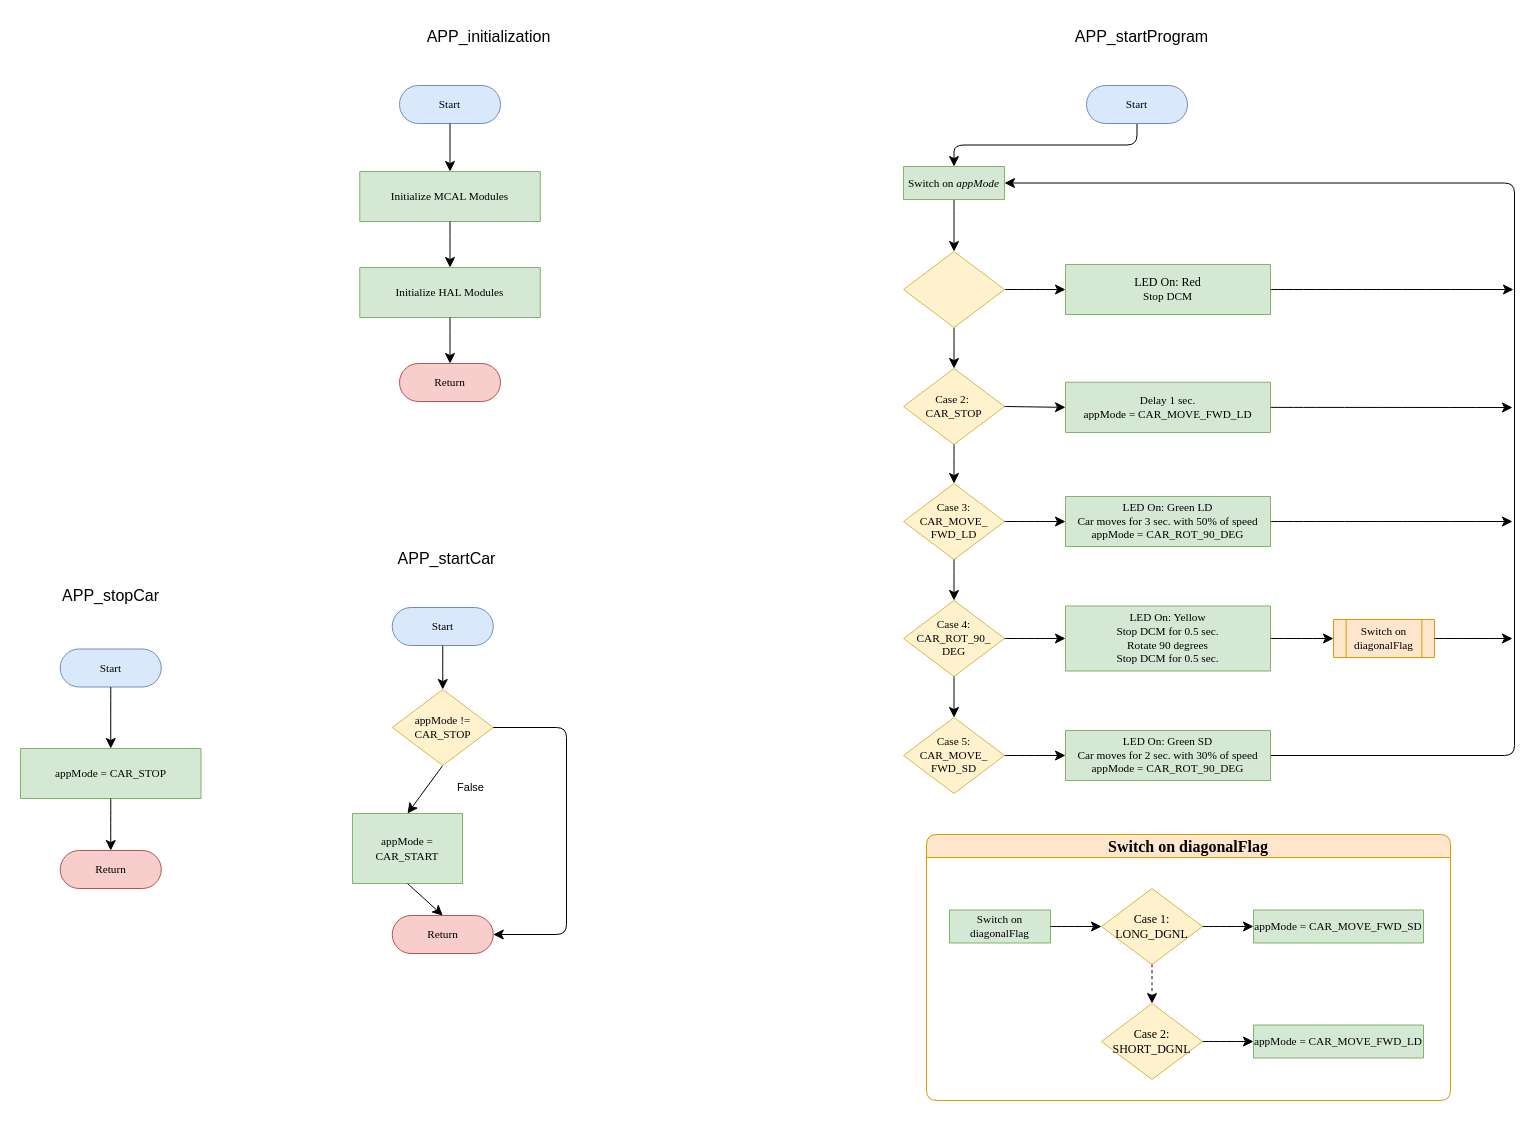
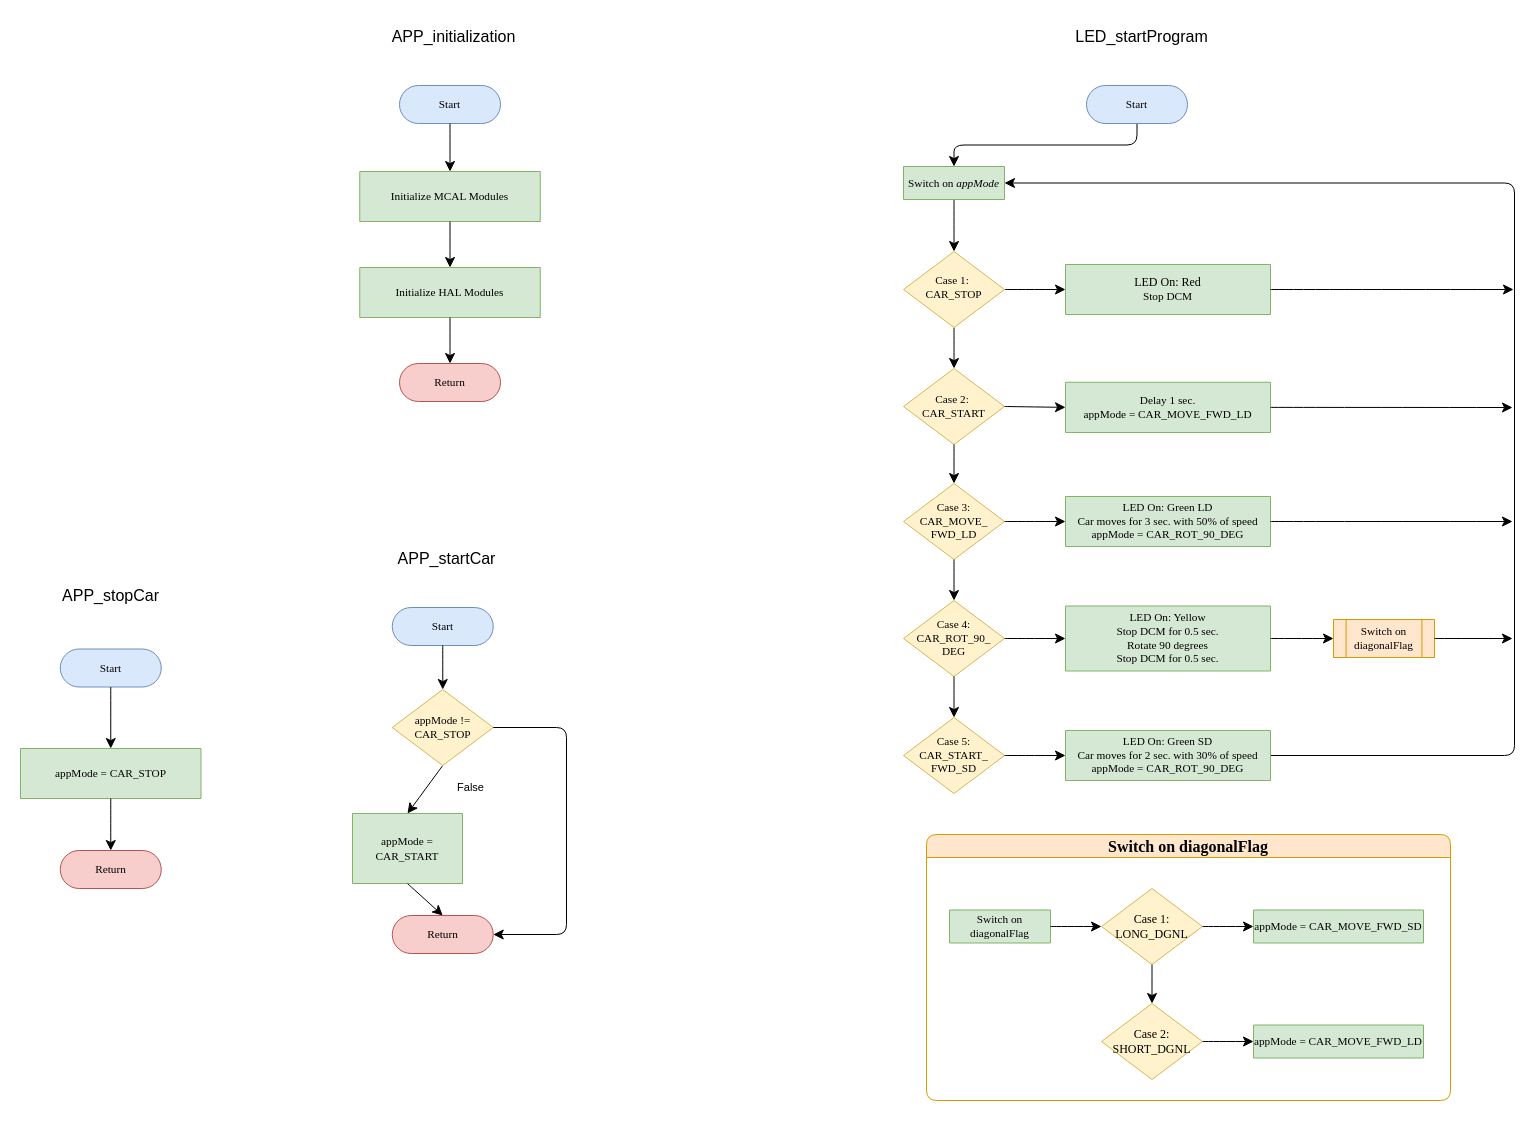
- <mxCell id="59" value="APP_initialization" style="text;html=1;align=center;verticalAlign=middle;resizable=0;points=[];autosize=1;strokeColor=none;fillColor=none;fontSize=16;" vertex="1" parent="1"><mxGeometry x="417" y="20" width="142" height="31" as="geometry" /></mxCell>
+ <mxCell id="59" value="APP_initialization" style="text;html=1;align=center;verticalAlign=middle;resizable=0;points=[];autosize=1;strokeColor=none;fillColor=none;fontSize=16;" vertex="1" parent="1"><mxGeometry x="382" y="20" width="142" height="31" as="geometry" /></mxCell>
- <mxCell id="12" value="APP_startProgram" style="text;html=1;align=center;verticalAlign=middle;resizable=0;points=[];autosize=1;strokeColor=none;fillColor=none;fontSize=16;" parent="1" vertex="1"><mxGeometry x="1065" y="20" width="151" height="31" as="geometry" /></mxCell>
+ <mxCell id="12" value="LED_startProgram" style="text;html=1;align=center;verticalAlign=middle;resizable=0;points=[];autosize=1;strokeColor=none;fillColor=none;fontSize=16;" parent="1" vertex="1"><mxGeometry x="1065" y="20" width="151" height="31" as="geometry" /></mxCell>
+ <mxCell id="5" value="&lt;div style=&quot;font-size: 11.29px;&quot;&gt;&lt;font style=&quot;font-size: 11.29px;&quot;&gt;Case 1:&amp;nbsp;&lt;/font&gt;&lt;/div&gt;&lt;div style=&quot;font-size: 11.29px;&quot;&gt;&lt;font style=&quot;font-size: 11.29px;&quot;&gt;CAR_STOP&lt;/font&gt;&lt;/div&gt;" style="text;vsdxID=219;fillColor=none;gradientColor=none;strokeColor=none;spacingTop=-1;spacingBottom=-1;spacingLeft=-1;spacingRight=-1;points=[[0,0.5,0],[1,0.5,0],[0.5,0,0],[0.5,1,0]];labelBackgroundColor=none;rounded=1;html=1;whiteSpace=wrap;verticalAlign=middle;align=center;overflow=width;;html=1;fontColor=#000000;fontFamily=Calibri;" parent="4" vertex="1"><mxGeometry x="8.15" y="7.43" width="84.67" height="57.15" as="geometry" /></mxCell>
- <mxCell id="14" value="&lt;div style=&quot;font-size: 11.29px;&quot;&gt;&lt;font style=&quot;font-size: 11.29px;&quot;&gt;Case 2:&amp;nbsp;&lt;/font&gt;&lt;/div&gt;&lt;div style=&quot;font-size: 11.29px;&quot;&gt;&lt;font style=&quot;font-size: 11.29px;&quot;&gt;CAR_STOP&lt;/font&gt;&lt;br&gt;&lt;/div&gt;" style="text;vsdxID=219;fillColor=none;gradientColor=none;strokeColor=none;spacingTop=-1;spacingBottom=-1;spacingLeft=-1;spacingRight=-1;points=[[0,0.5,0],[1,0.5,0],[0.5,0,0],[0.5,1,0]];labelBackgroundColor=none;rounded=1;html=1;whiteSpace=wrap;verticalAlign=middle;align=center;overflow=width;;html=1;fontColor=#000000;fontFamily=Calibri;" parent="13" vertex="1"><mxGeometry x="8.15" y="9.43" width="84.67" height="57.15" as="geometry" /></mxCell>
+ <mxCell id="14" value="&lt;div style=&quot;font-size: 11.29px;&quot;&gt;&lt;font style=&quot;font-size: 11.29px;&quot;&gt;Case 2:&amp;nbsp;&lt;/font&gt;&lt;/div&gt;&lt;div style=&quot;font-size: 11.29px;&quot;&gt;&lt;font style=&quot;font-size: 11.29px;&quot;&gt;CAR_START&lt;/font&gt;&lt;br&gt;&lt;/div&gt;" style="text;vsdxID=219;fillColor=none;gradientColor=none;strokeColor=none;spacingTop=-1;spacingBottom=-1;spacingLeft=-1;spacingRight=-1;points=[[0,0.5,0],[1,0.5,0],[0.5,0,0],[0.5,1,0]];labelBackgroundColor=none;rounded=1;html=1;whiteSpace=wrap;verticalAlign=middle;align=center;overflow=width;;html=1;fontColor=#000000;fontFamily=Calibri;" parent="13" vertex="1"><mxGeometry x="8.15" y="9.43" width="84.67" height="57.15" as="geometry" /></mxCell>
- <mxCell id="24" value="&lt;div style=&quot;font-size: 11.29px;&quot;&gt;&lt;font style=&quot;font-size: 11.29px;&quot;&gt;Case 5:&lt;/font&gt;&lt;/div&gt;&lt;div style=&quot;font-size: 11.29px;&quot;&gt;&lt;font style=&quot;font-size: 11.29px;&quot;&gt;CAR_MOVE_&lt;/font&gt;&lt;/div&gt;&lt;div style=&quot;border-color: var(--border-color); font-size: 11.29px;&quot;&gt;&lt;font style=&quot;font-size: 11.29px;&quot;&gt;FWD_SD&lt;/font&gt;&lt;/div&gt;" style="text;vsdxID=219;fillColor=none;gradientColor=none;strokeColor=none;spacingTop=-1;spacingBottom=-1;spacingLeft=-1;spacingRight=-1;points=[[0,0.5,0],[1,0.5,0],[0.5,0,0],[0.5,1,0]];labelBackgroundColor=none;rounded=1;html=1;whiteSpace=wrap;verticalAlign=middle;align=center;overflow=width;;html=1;fontColor=#000000;fontFamily=Calibri;" parent="23" vertex="1"><mxGeometry x="8.19" y="9.42" width="84.67" height="57.15" as="geometry" /></mxCell>
+ <mxCell id="24" value="&lt;div style=&quot;font-size: 11.29px;&quot;&gt;&lt;font style=&quot;font-size: 11.29px;&quot;&gt;Case 5:&lt;/font&gt;&lt;/div&gt;&lt;div style=&quot;font-size: 11.29px;&quot;&gt;&lt;font style=&quot;font-size: 11.29px;&quot;&gt;CAR_START_&lt;/font&gt;&lt;/div&gt;&lt;div style=&quot;border-color: var(--border-color); font-size: 11.29px;&quot;&gt;&lt;font style=&quot;font-size: 11.29px;&quot;&gt;FWD_SD&lt;/font&gt;&lt;/div&gt;" style="text;vsdxID=219;fillColor=none;gradientColor=none;strokeColor=none;spacingTop=-1;spacingBottom=-1;spacingLeft=-1;spacingRight=-1;points=[[0,0.5,0],[1,0.5,0],[0.5,0,0],[0.5,1,0]];labelBackgroundColor=none;rounded=1;html=1;whiteSpace=wrap;verticalAlign=middle;align=center;overflow=width;;html=1;fontColor=#000000;fontFamily=Calibri;" parent="23" vertex="1"><mxGeometry x="8.19" y="9.42" width="84.67" height="57.15" as="geometry" /></mxCell>
- <mxCell id="48" style="edgeStyle=none;curved=1;rounded=1;orthogonalLoop=1;jettySize=auto;html=1;exitX=0.5;exitY=1;exitDx=0;exitDy=0;exitPerimeter=0;fontSize=12;startSize=8;endSize=8;fontFamily=Calibri;entryX=0.5;entryY=0;entryDx=0;entryDy=0;entryPerimeter=0;dashed=1;" parent="1" source="38" target="45" edge="1"><mxGeometry relative="1" as="geometry"><mxPoint x="1190" y="972" as="targetPoint" /><mxPoint x="1129" y="972" as="sourcePoint" /></mxGeometry></mxCell>
+ <mxCell id="48" style="edgeStyle=none;curved=1;rounded=1;orthogonalLoop=1;jettySize=auto;html=1;exitX=0.5;exitY=1;exitDx=0;exitDy=0;exitPerimeter=0;fontSize=12;startSize=8;endSize=8;fontFamily=Calibri;entryX=0.5;entryY=0;entryDx=0;entryDy=0;entryPerimeter=0;" parent="1" source="38" target="45" edge="1"><mxGeometry relative="1" as="geometry"><mxPoint x="1190" y="972" as="targetPoint" /><mxPoint x="1129" y="972" as="sourcePoint" /></mxGeometry></mxCell>
